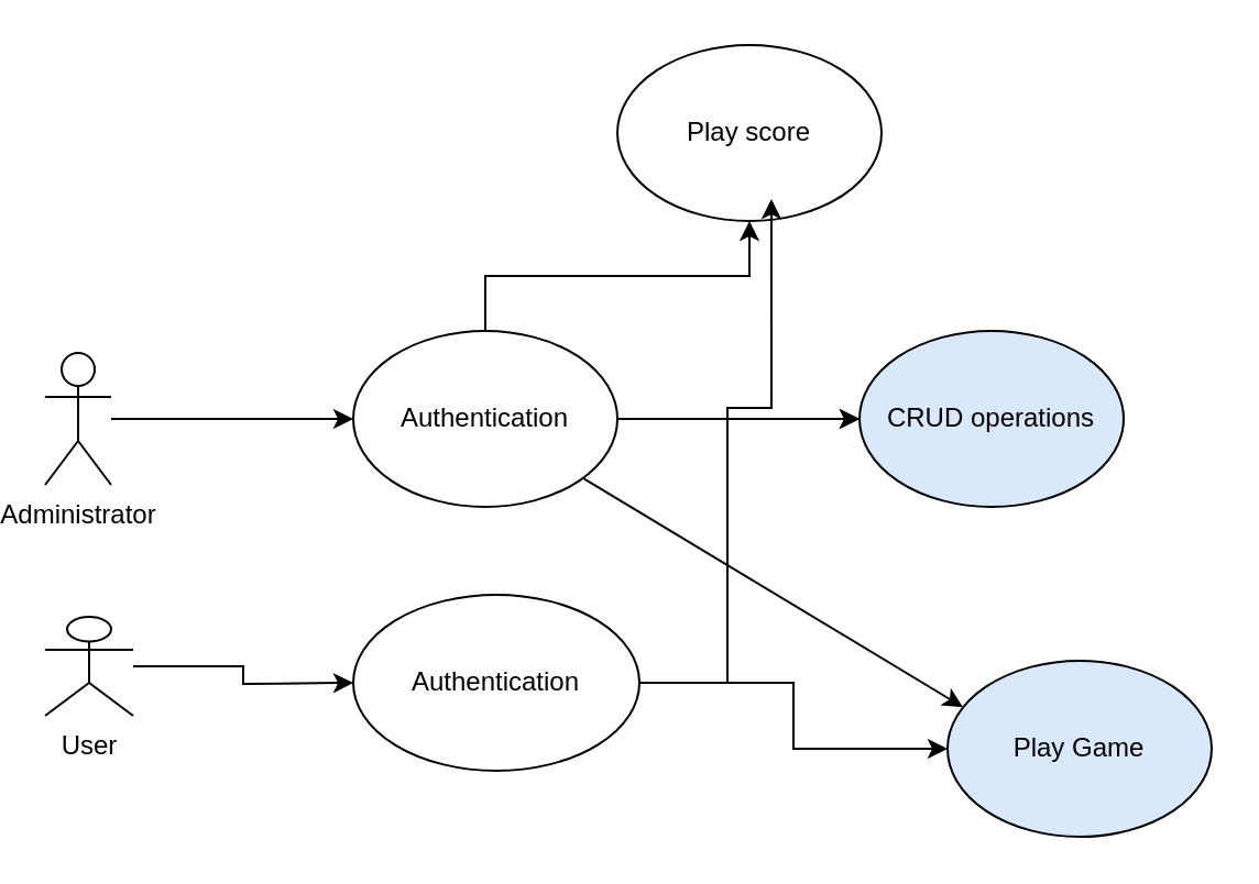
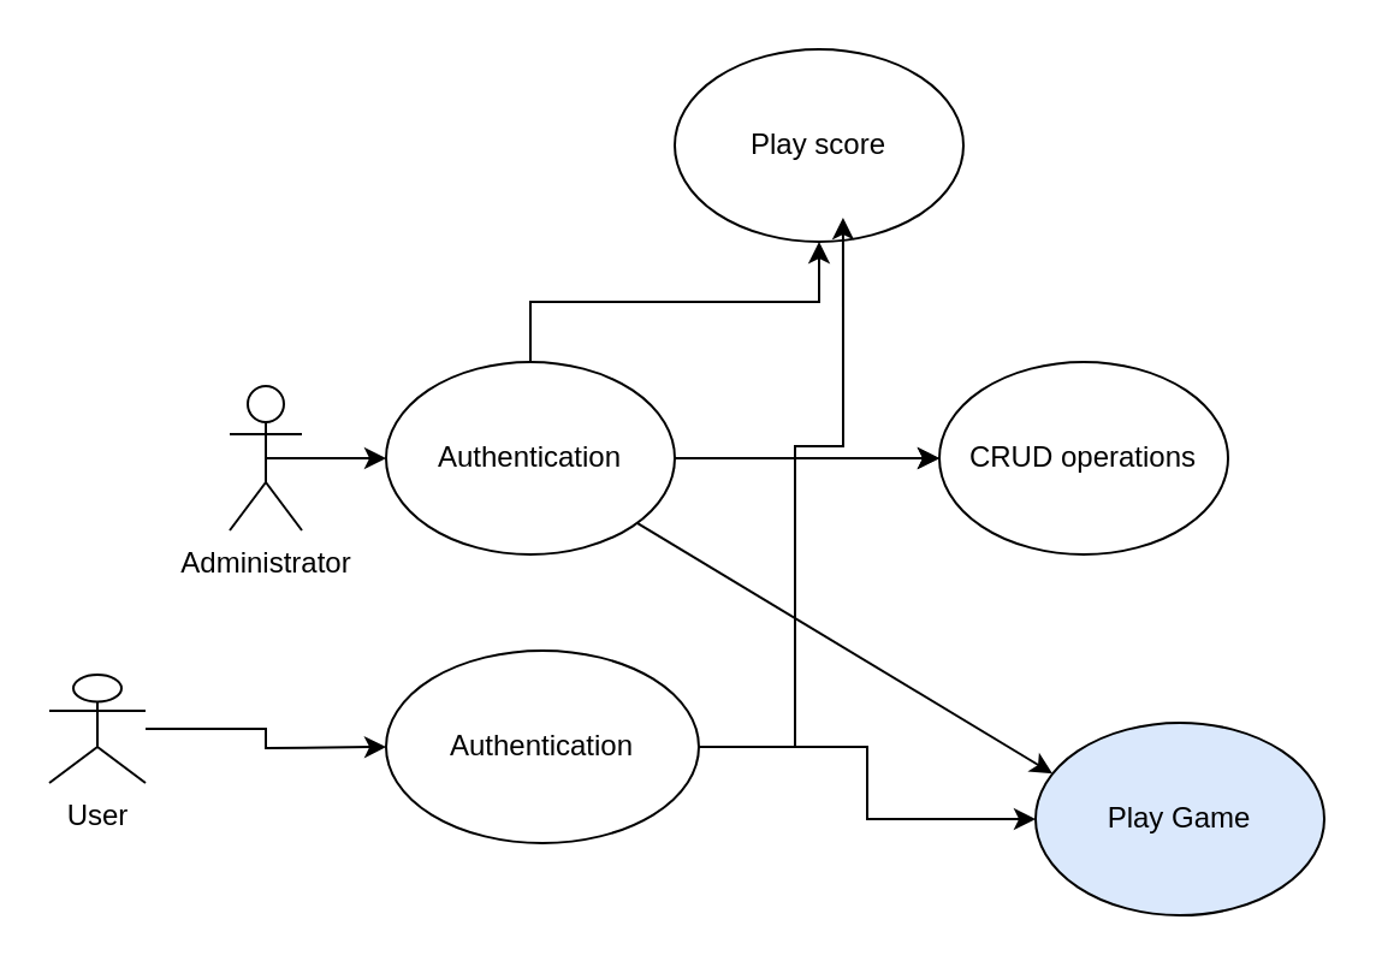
- <mxCell id="2" value="Administrator" style="shape=umlActor;verticalLabelPosition=bottom;verticalAlign=top;html=1;outlineConnect=0;" vertex="1" parent="1"><mxGeometry x="20" y="160" width="30" height="60" as="geometry" /></mxCell>
+ <mxCell id="2" value="Administrator" style="shape=umlActor;verticalLabelPosition=bottom;verticalAlign=top;html=1;outlineConnect=0;" vertex="1" parent="1"><mxGeometry x="95" y="160" width="30" height="60" as="geometry" /></mxCell>
- <mxCell id="12" value="CRUD operations" style="ellipse;whiteSpace=wrap;html=1;fillColor=#dae8fc;" vertex="1" parent="1"><mxGeometry x="390" y="150" width="120" height="80" as="geometry" /></mxCell>
+ <mxCell id="12" value="CRUD operations" style="ellipse;whiteSpace=wrap;html=1;" vertex="1" parent="1"><mxGeometry x="390" y="150" width="120" height="80" as="geometry" /></mxCell>
